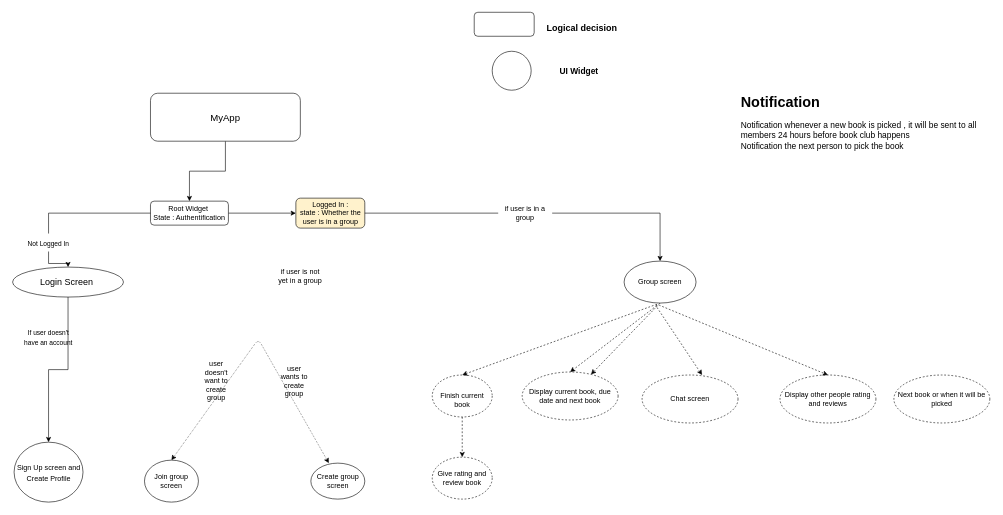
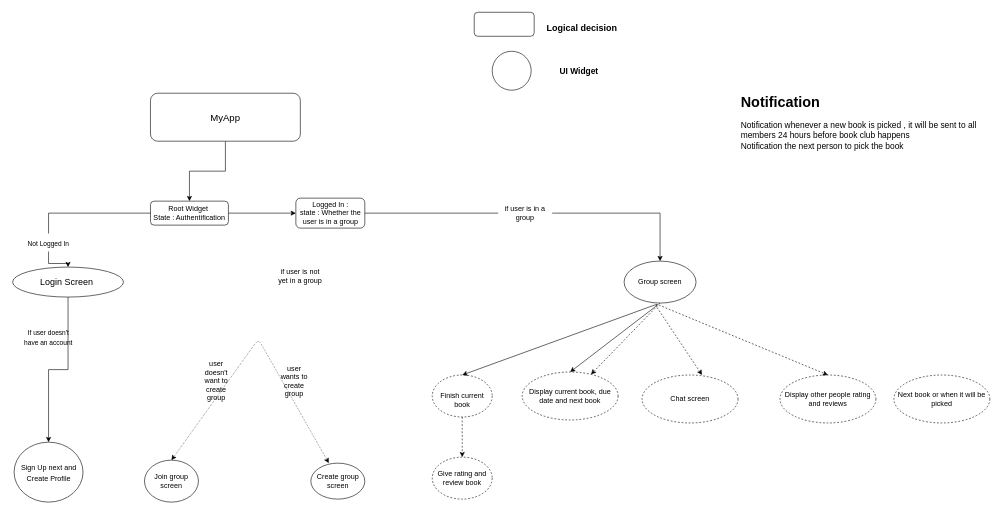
- <mxCell id="18" value="Logged In :&lt;br&gt;state : Whether the user is in a group" style="rounded=1;whiteSpace=wrap;html=1;fontSize=12;fillColor=#fff2cc;" vertex="1" parent="1"><mxGeometry x="492.5" y="330" width="115" height="50" as="geometry" /></mxCell>
+ <mxCell id="18" value="Logged In :&lt;br&gt;state : Whether the user is in a group" style="rounded=1;whiteSpace=wrap;html=1;fontSize=12;" vertex="1" parent="1"><mxGeometry x="492.5" y="330" width="115" height="50" as="geometry" /></mxCell>
- <mxCell id="27" value="" style="endArrow=classic;startArrow=classic;html=1;rounded=1;fontSize=12;entryX=0.5;entryY=0;entryDx=0;entryDy=0;exitX=0.5;exitY=0;exitDx=0;exitDy=0;dashed=1;" edge="1" parent="1" source="25" target="26"><mxGeometry width="50" height="50" relative="1" as="geometry"><mxPoint x="800" y="605" as="sourcePoint" /><mxPoint x="850" y="555" as="targetPoint" /><Array as="points"><mxPoint x="1100" y="505" /></Array></mxGeometry></mxCell>
+ <mxCell id="27" value="" style="endArrow=classic;startArrow=classic;html=1;rounded=1;fontSize=12;entryX=0.5;entryY=0;entryDx=0;entryDy=0;exitX=0.5;exitY=0;exitDx=0;exitDy=0;dashed=0;" edge="1" parent="1" source="25" target="26"><mxGeometry width="50" height="50" relative="1" as="geometry"><mxPoint x="800" y="605" as="sourcePoint" /><mxPoint x="850" y="555" as="targetPoint" /><Array as="points"><mxPoint x="1100" y="505" /></Array></mxGeometry></mxCell>
- <mxCell id="13" value="&lt;font style=&quot;font-size: 12px;&quot;&gt;Sign Up screen and Create Profile&lt;/font&gt;" style="ellipse;whiteSpace=wrap;html=1;fontSize=15;" vertex="1" parent="1"><mxGeometry x="22.5" y="737" width="115" height="100" as="geometry" /></mxCell>
+ <mxCell id="13" value="&lt;font style=&quot;font-size: 12px;&quot;&gt;Sign Up next and Create Profile&lt;/font&gt;" style="ellipse;whiteSpace=wrap;html=1;fontSize=15;" vertex="1" parent="1"><mxGeometry x="22.5" y="737" width="115" height="100" as="geometry" /></mxCell>
